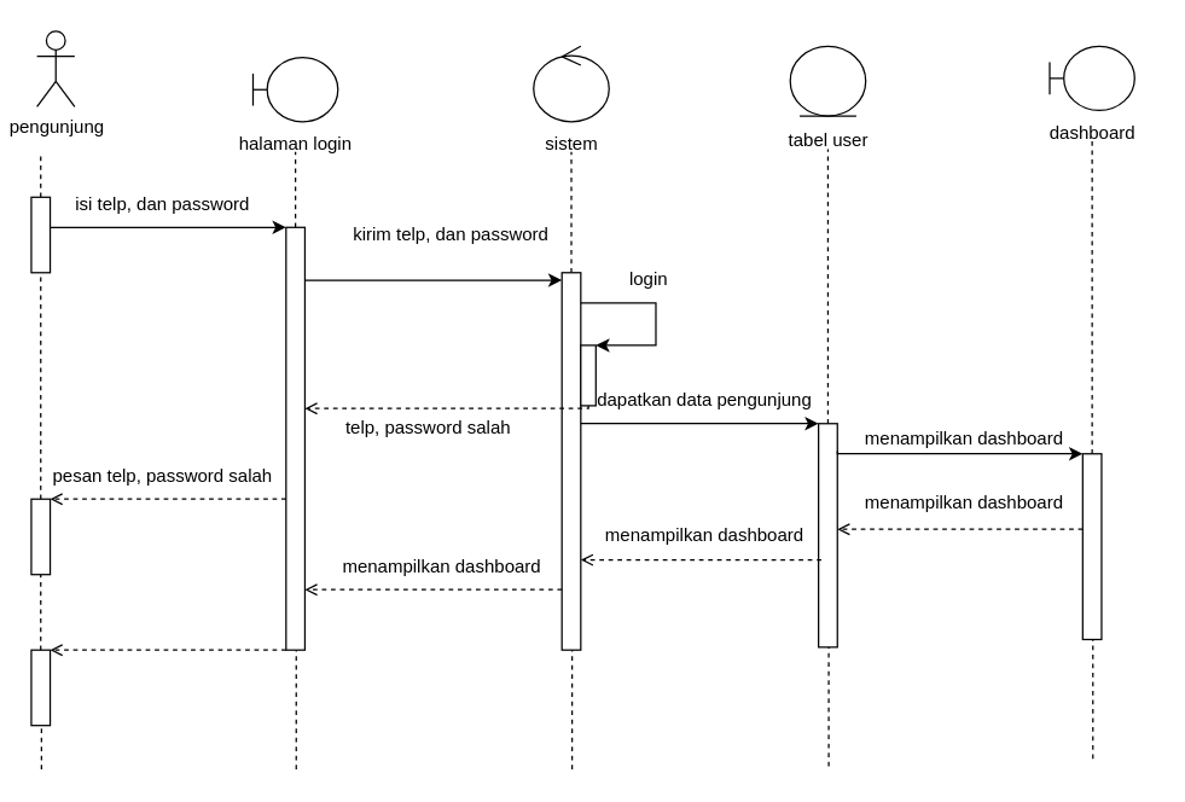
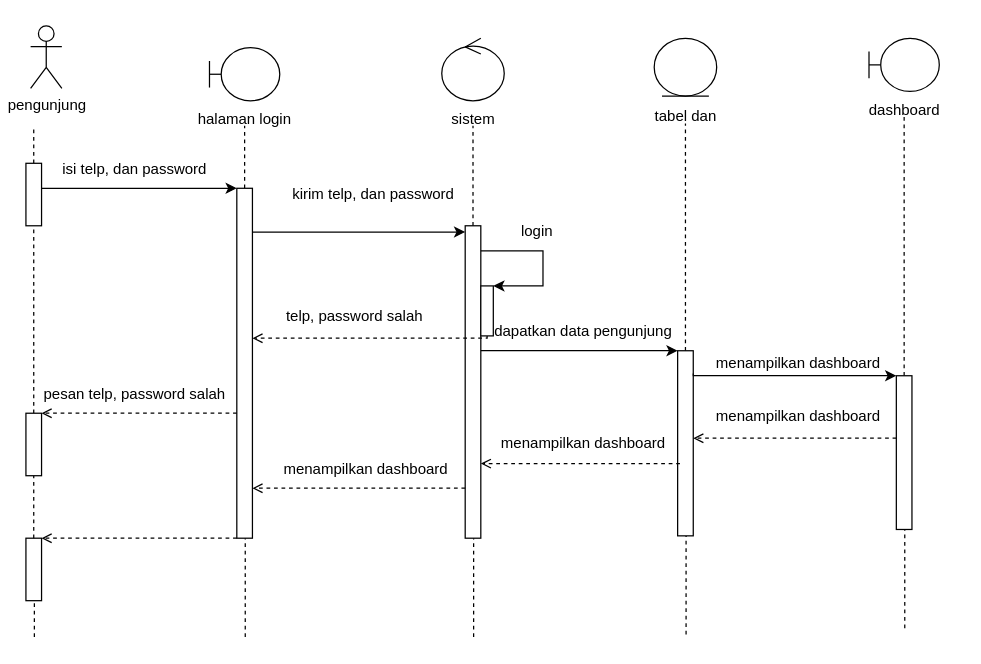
- <mxCell id="26" value="tabel user" style="text;html=1;align=center;verticalAlign=middle;resizable=0;points=[];autosize=1;strokeColor=none;fillColor=none;" vertex="1" parent="1"><mxGeometry x="508" y="78.12" width="80" height="30" as="geometry" /></mxCell>
+ <mxCell id="26" value="tabel dan" style="text;html=1;align=center;verticalAlign=middle;resizable=0;points=[];autosize=1;strokeColor=none;fillColor=none;" vertex="1" parent="1"><mxGeometry x="508" y="78.12" width="80" height="30" as="geometry" /></mxCell>
- <mxCell id="40" value="telp, password salah" style="text;html=1;align=center;verticalAlign=middle;resizable=0;points=[];autosize=1;strokeColor=none;fillColor=none;" vertex="1" parent="1"><mxGeometry x="218" y="268.12" width="130" height="30" as="geometry" /></mxCell>
+ <mxCell id="40" value="telp, password salah" style="text;html=1;align=center;verticalAlign=middle;resizable=0;points=[];autosize=1;strokeColor=none;fillColor=none;" vertex="1" parent="1"><mxGeometry x="218" y="238.12" width="130" height="30" as="geometry" /></mxCell>
